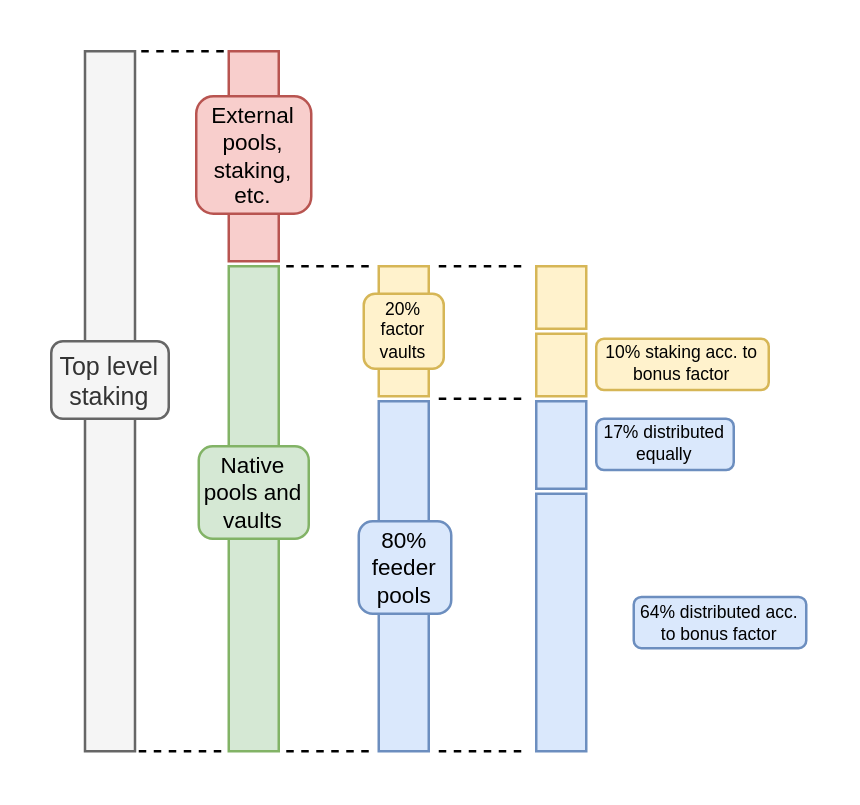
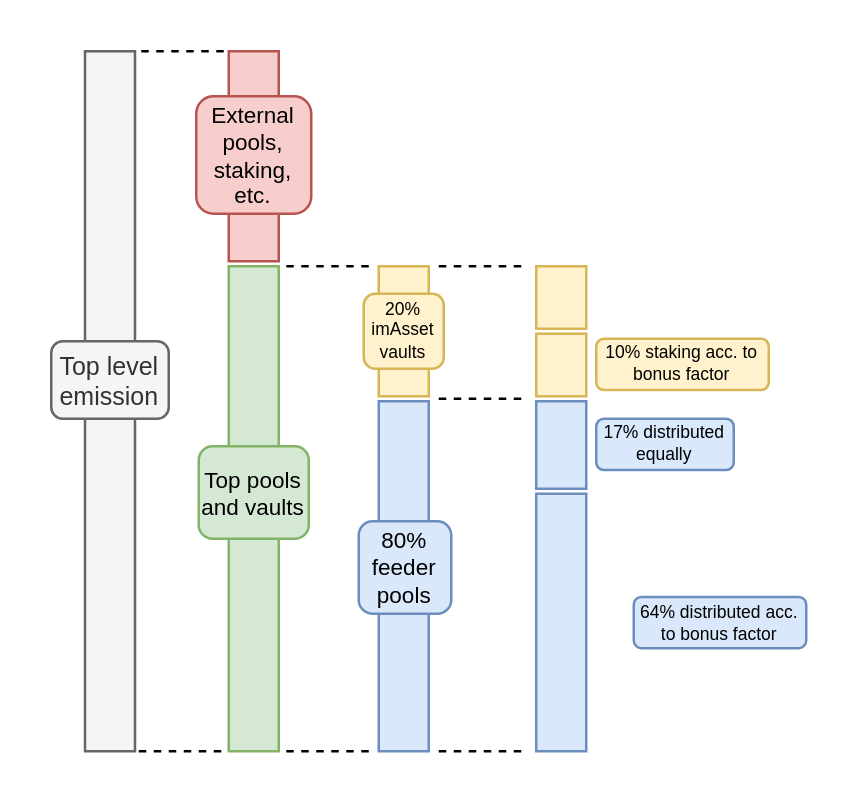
- <mxCell id="11" value="20%&lt;br&gt;factor vaults" style="text;html=1;align=center;verticalAlign=middle;whiteSpace=wrap;rounded=1;fillColor=#fff2cc;strokeColor=#d6b656;fontSize=7;" vertex="1" parent="1"><mxGeometry x="145" y="117" width="32" height="30" as="geometry" /></mxCell>
+ <mxCell id="11" value="20%&lt;br&gt;imAsset vaults" style="text;html=1;align=center;verticalAlign=middle;whiteSpace=wrap;rounded=1;fillColor=#fff2cc;strokeColor=#d6b656;fontSize=7;" vertex="1" parent="1"><mxGeometry x="145" y="117" width="32" height="30" as="geometry" /></mxCell>
- <mxCell id="6" value="Top level&lt;br style=&quot;font-size: 10px;&quot;&gt;staking" style="text;html=1;align=center;verticalAlign=middle;whiteSpace=wrap;rounded=1;fillColor=#f5f5f5;strokeColor=#666666;fontColor=#333333;fontSize=10;" vertex="1" parent="1"><mxGeometry x="20" y="136" width="47" height="31" as="geometry" /></mxCell>
+ <mxCell id="6" value="Top level&lt;br style=&quot;font-size: 10px;&quot;&gt;emission" style="text;html=1;align=center;verticalAlign=middle;whiteSpace=wrap;rounded=1;fillColor=#f5f5f5;strokeColor=#666666;fontColor=#333333;fontSize=10;" vertex="1" parent="1"><mxGeometry x="20" y="136" width="47" height="31" as="geometry" /></mxCell>
- <mxCell id="7" value="Native pools and vaults" style="text;html=1;align=center;verticalAlign=middle;whiteSpace=wrap;rounded=1;fillColor=#d5e8d4;strokeColor=#82b366;fontSize=9;" vertex="1" parent="1"><mxGeometry x="79" y="178" width="44" height="37" as="geometry" /></mxCell>
+ <mxCell id="7" value="Top pools and vaults" style="text;html=1;align=center;verticalAlign=middle;whiteSpace=wrap;rounded=1;fillColor=#d5e8d4;strokeColor=#82b366;fontSize=9;" vertex="1" parent="1"><mxGeometry x="79" y="178" width="44" height="37" as="geometry" /></mxCell>
